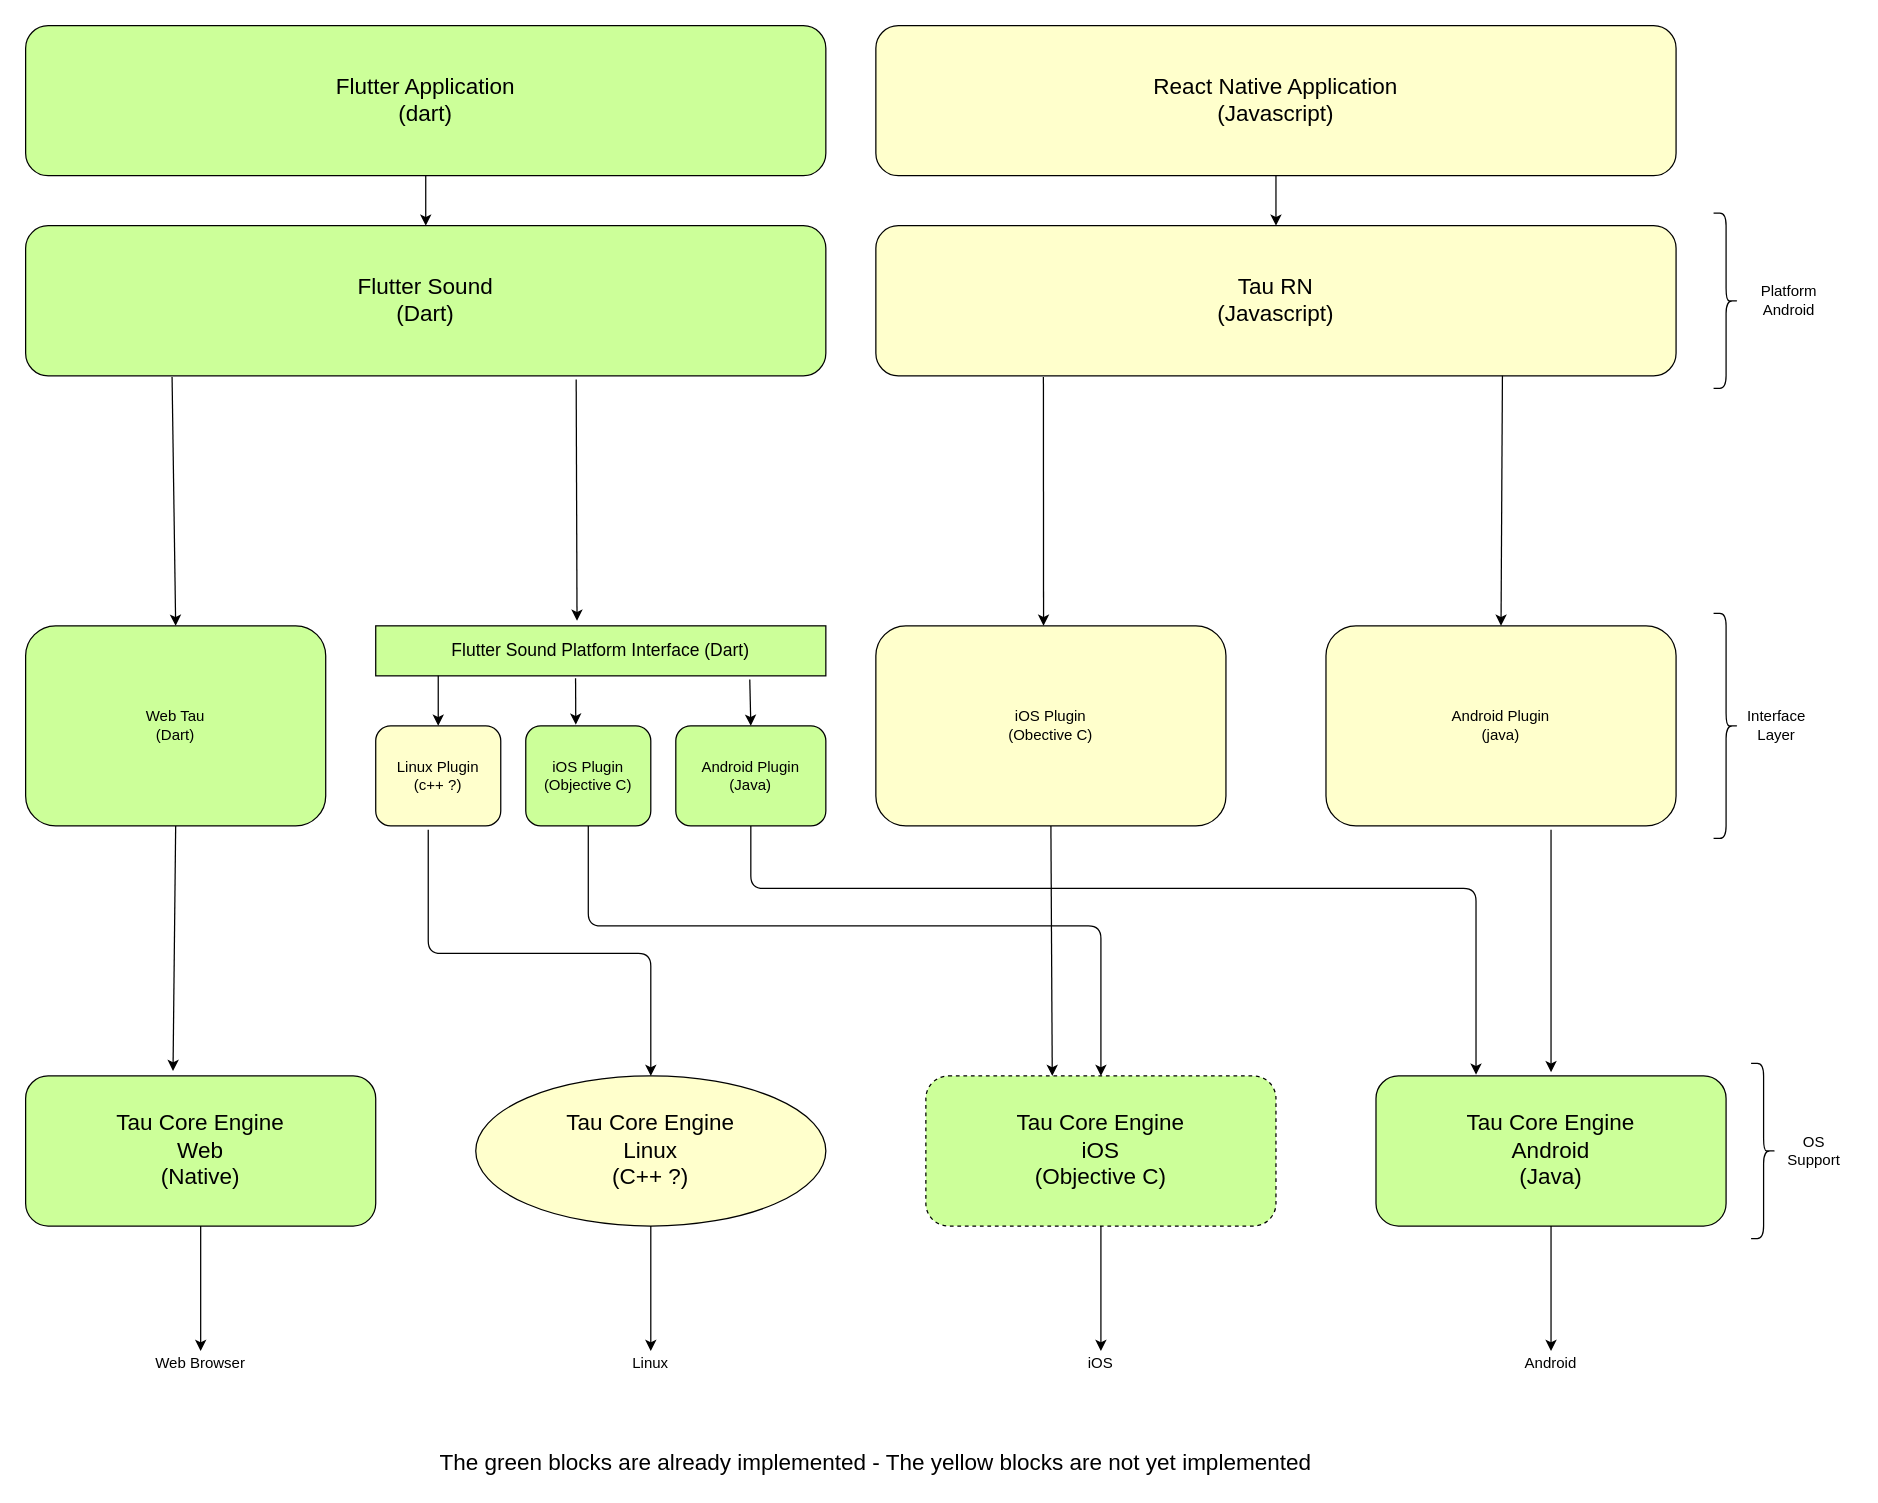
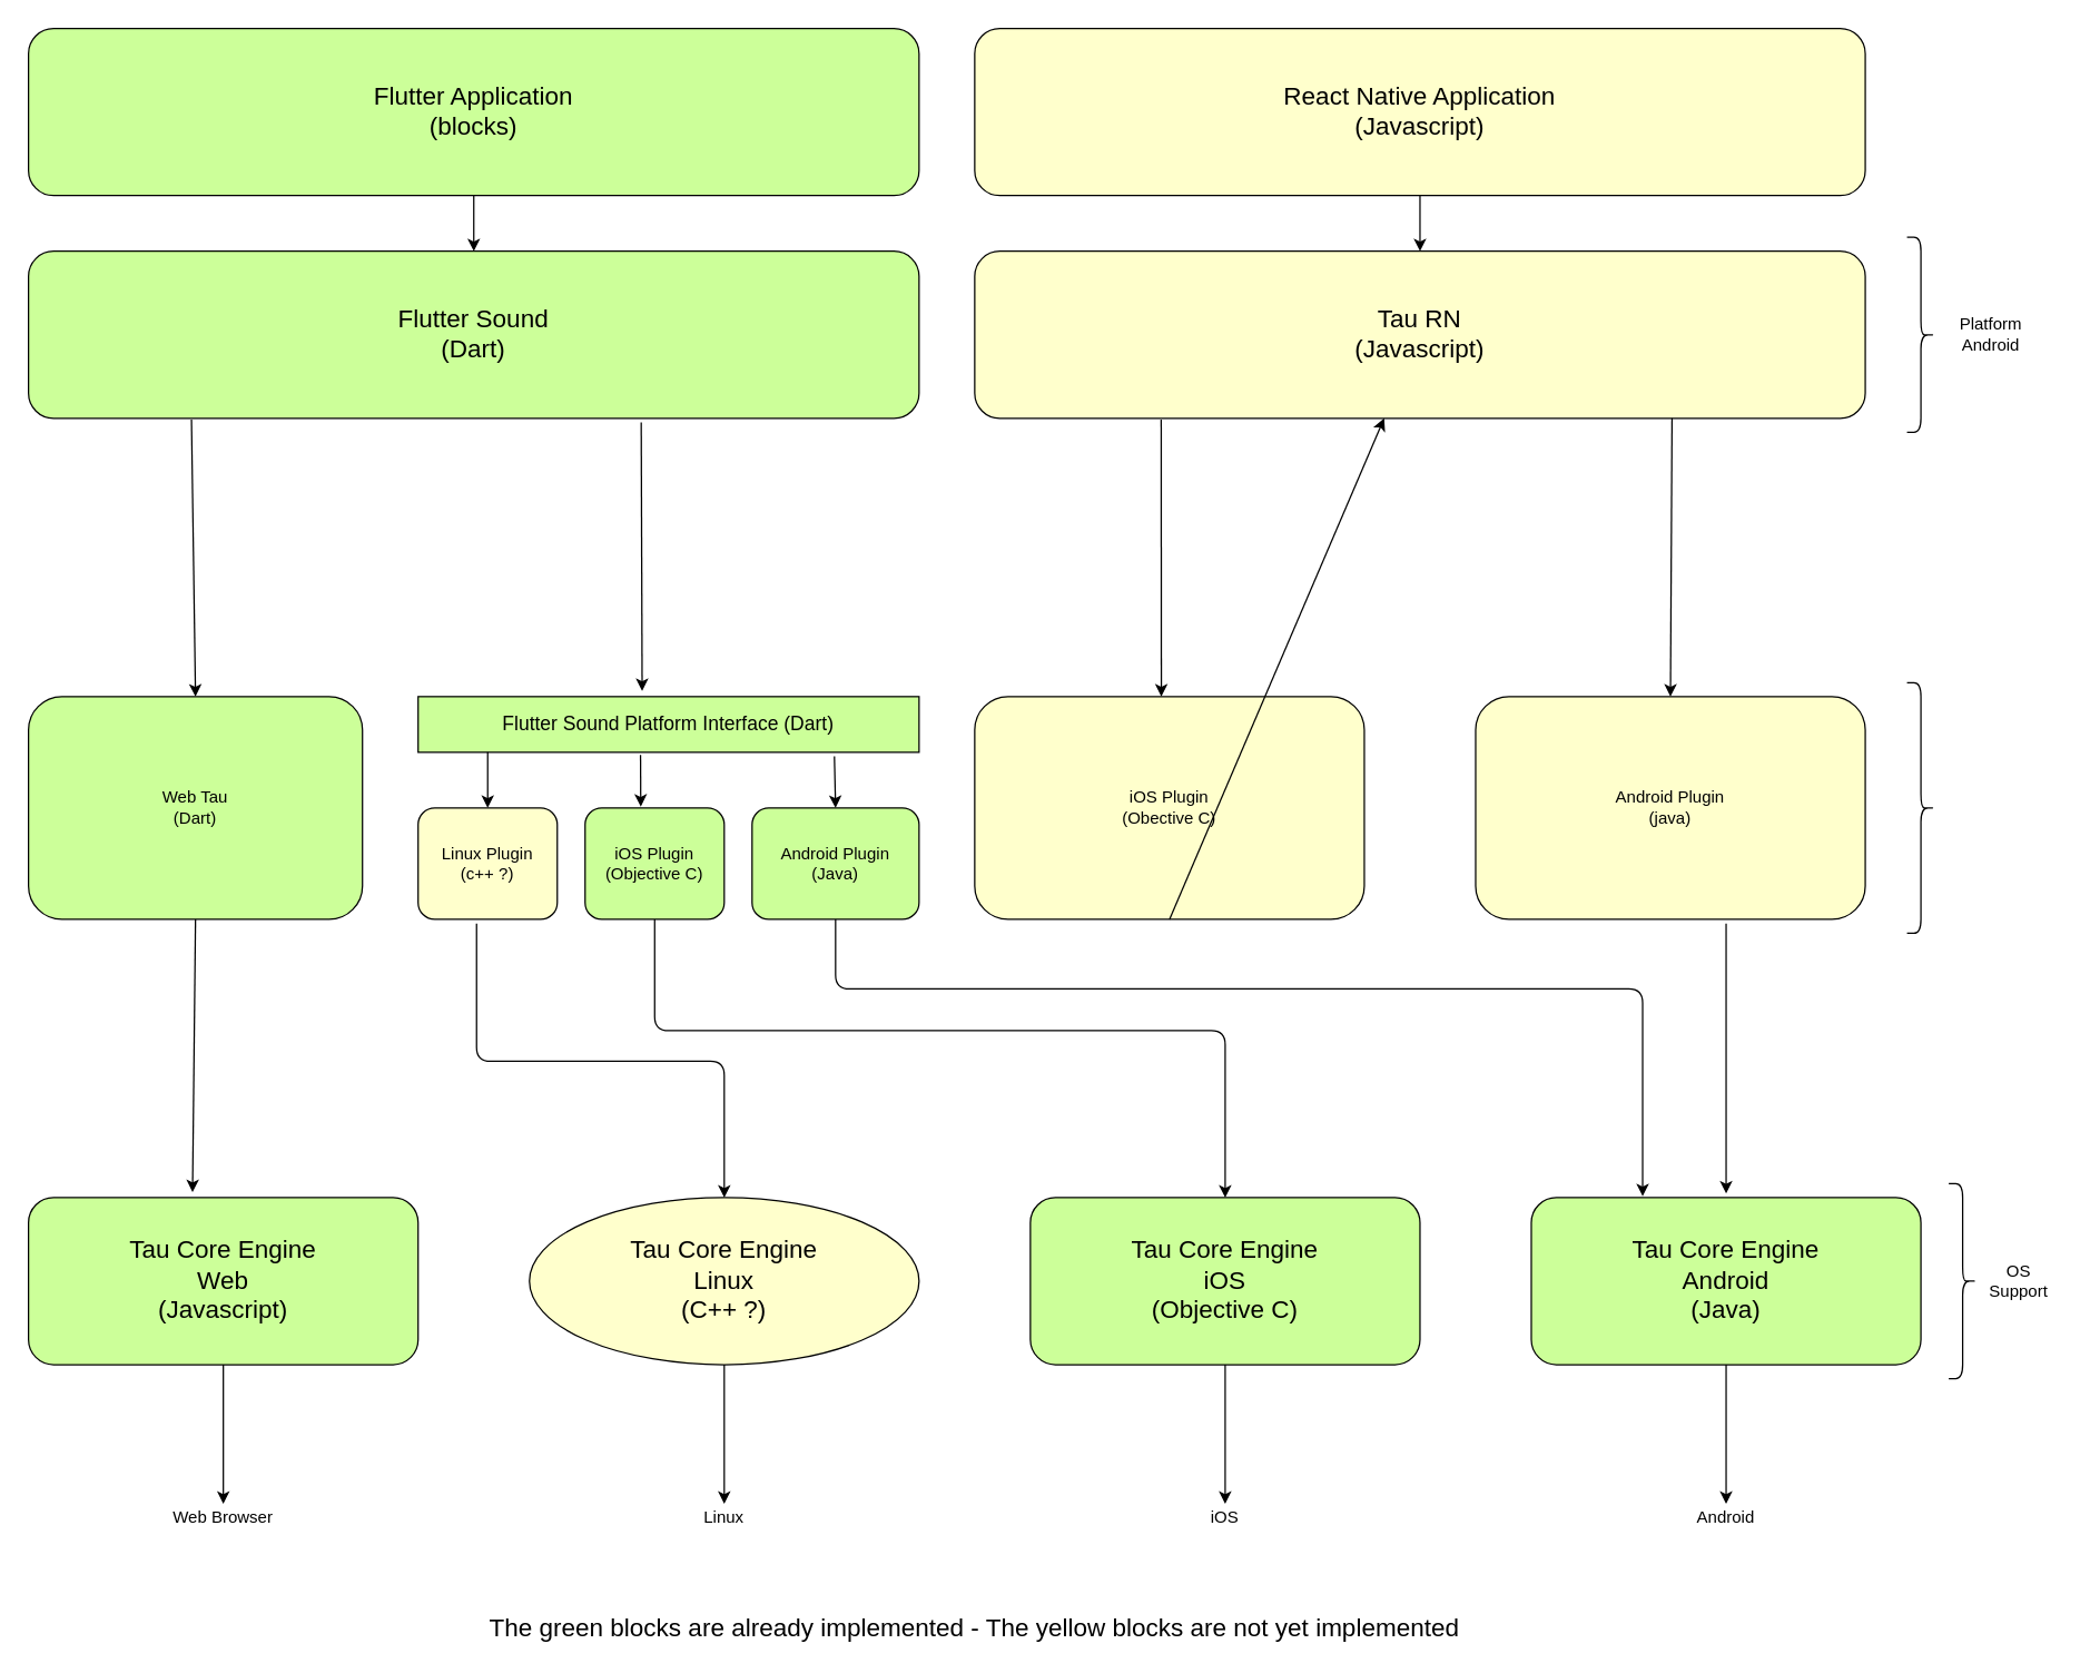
- <mxCell id="2" value="&lt;font style=&quot;font-size: 18px&quot;&gt;Flutter Application&lt;br&gt;(dart)&lt;/font&gt;" style="rounded=1;whiteSpace=wrap;html=1;fillColor=#CCFF99;" vertex="1" parent="1"><mxGeometry x="20" y="20" width="640" height="120" as="geometry" /></mxCell>
+ <mxCell id="2" value="&lt;font style=&quot;font-size: 18px&quot;&gt;Flutter Application&lt;br&gt;(blocks)&lt;/font&gt;" style="rounded=1;whiteSpace=wrap;html=1;fillColor=#CCFF99;" vertex="1" parent="1"><mxGeometry x="20" y="20" width="640" height="120" as="geometry" /></mxCell>
- <mxCell id="45" value="Interface&lt;br&gt;Layer" style="text;html=1;align=center;verticalAlign=middle;resizable=0;points=[];autosize=1;" vertex="1" parent="1"><mxGeometry x="1390" y="565" width="60" height="30" as="geometry" /></mxCell>
- <mxCell id="37" value="" style="endArrow=classic;html=1;exitX=0.5;exitY=1;exitDx=0;exitDy=0;entryX=0.361;entryY=0;entryDx=0;entryDy=0;entryPerimeter=0;" edge="1" parent="1" source="16" target="9"><mxGeometry width="50" height="50" relative="1" as="geometry"><mxPoint x="720" y="560" as="sourcePoint" /><mxPoint x="770" y="510" as="targetPoint" /></mxGeometry></mxCell>
+ <mxCell id="37" value="" style="endArrow=classic;html=1;exitX=0.5;exitY=1;exitDx=0;exitDy=0;" edge="1" parent="1" source="16" target="5"><mxGeometry width="50" height="50" relative="1" as="geometry"><mxPoint x="720" y="560" as="sourcePoint" /><mxPoint x="770" y="510" as="targetPoint" /></mxGeometry></mxCell>
- <mxCell id="7" value="&lt;font style=&quot;font-size: 18px&quot;&gt;Tau Core Engine&lt;br&gt;Web&lt;br&gt;(Native)&lt;/font&gt;" style="rounded=1;whiteSpace=wrap;html=1;fillColor=#CCFF99;" vertex="1" parent="1"><mxGeometry x="20" y="860" width="280" height="120" as="geometry" /></mxCell>
+ <mxCell id="7" value="&lt;font style=&quot;font-size: 18px&quot;&gt;Tau Core Engine&lt;br&gt;Web&lt;br&gt;(Javascript)&lt;/font&gt;" style="rounded=1;whiteSpace=wrap;html=1;fillColor=#CCFF99;" vertex="1" parent="1"><mxGeometry x="20" y="860" width="280" height="120" as="geometry" /></mxCell>
- <mxCell id="9" value="&lt;font style=&quot;font-size: 18px&quot;&gt;Tau Core Engine&lt;br&gt;iOS&lt;br&gt;(Objective C)&lt;br&gt;&lt;/font&gt;" style="rounded=1;whiteSpace=wrap;html=1;fillColor=#CCFF99;dashed=1;" vertex="1" parent="1"><mxGeometry x="740" y="860" width="280" height="120" as="geometry" /></mxCell>
+ <mxCell id="9" value="&lt;font style=&quot;font-size: 18px&quot;&gt;Tau Core Engine&lt;br&gt;iOS&lt;br&gt;(Objective C)&lt;br&gt;&lt;/font&gt;" style="rounded=1;whiteSpace=wrap;html=1;fillColor=#CCFF99;" vertex="1" parent="1"><mxGeometry x="740" y="860" width="280" height="120" as="geometry" /></mxCell>
